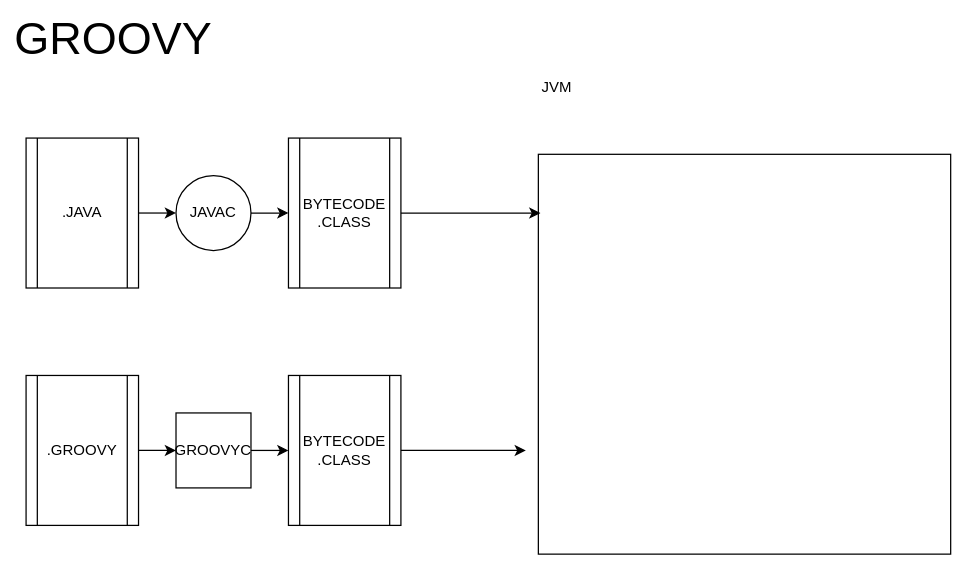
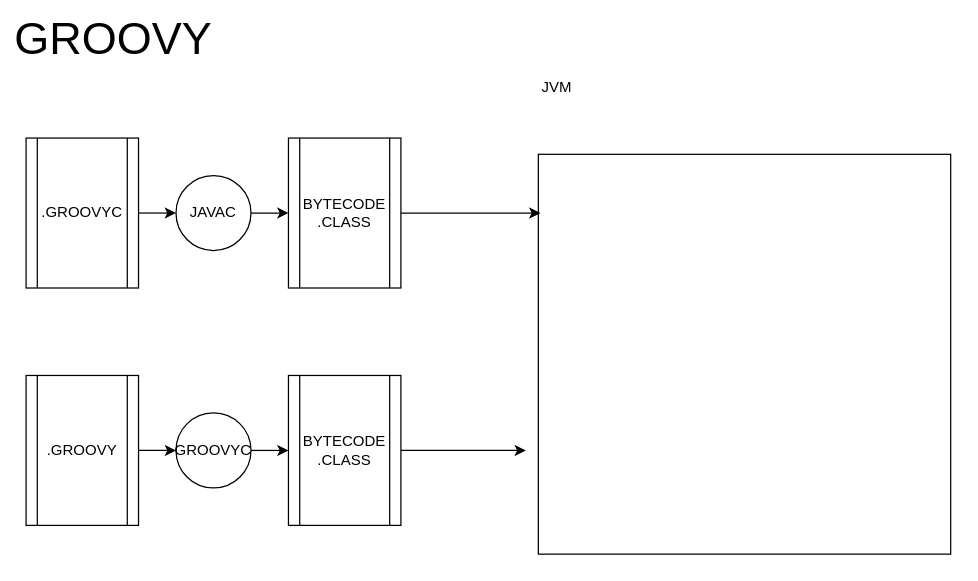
- <mxCell id="6" value=".JAVA" style="shape=process;whiteSpace=wrap;html=1;backgroundOutline=1;fillColor=none;" parent="1" vertex="1"><mxGeometry x="20" y="110" width="90" height="120" as="geometry" /></mxCell>
+ <mxCell id="6" value=".GROOVYC" style="shape=process;whiteSpace=wrap;html=1;backgroundOutline=1;fillColor=none;" parent="1" vertex="1"><mxGeometry x="20" y="110" width="90" height="120" as="geometry" /></mxCell>
- <mxCell id="12" value="GROOVYC" style="whiteSpace=wrap;html=1;aspect=fixed;fillColor=none;rounded=0;" parent="1" vertex="1"><mxGeometry x="140" y="330" width="60" height="60" as="geometry" /></mxCell>
+ <mxCell id="12" value="GROOVYC" style="ellipse;whiteSpace=wrap;html=1;aspect=fixed;fillColor=none;" parent="1" vertex="1"><mxGeometry x="140" y="330" width="60" height="60" as="geometry" /></mxCell>
